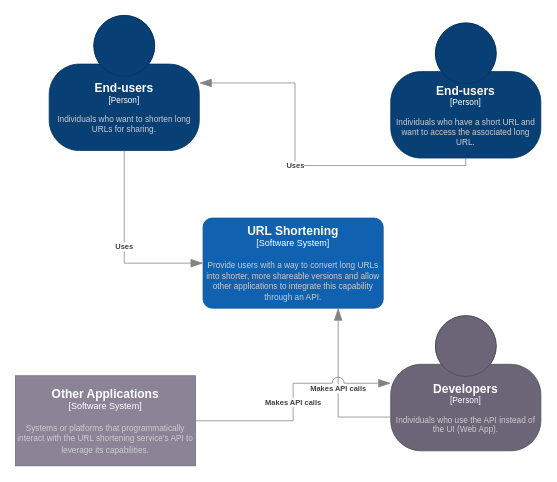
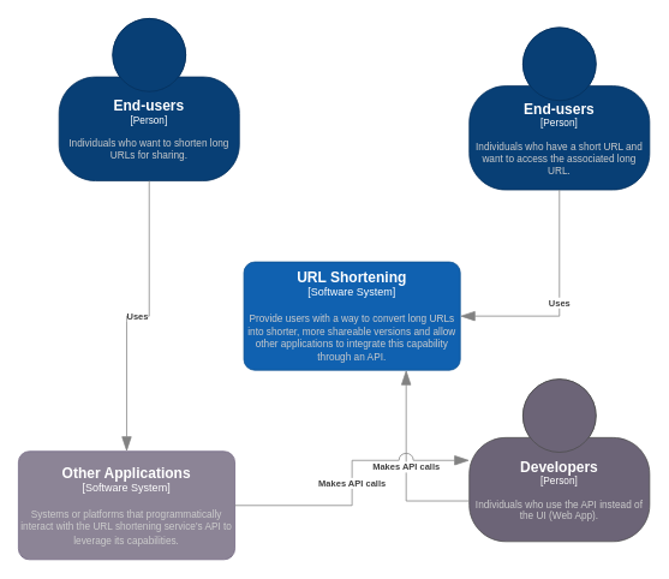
- <mxCell id="7" value="&lt;div style=&quot;text-align: left&quot;&gt;&lt;div style=&quot;text-align: center&quot;&gt;&lt;b&gt;Uses&lt;/b&gt;&lt;/div&gt;" style="endArrow=blockThin;html=1;fontSize=10;fontColor=#404040;strokeWidth=1;endFill=1;strokeColor=#828282;elbow=vertical;metaEdit=1;endSize=14;startSize=14;jumpStyle=arc;jumpSize=16;rounded=0;edgeStyle=orthogonalEdgeStyle;exitX=0.5;exitY=1;exitDx=0;exitDy=0;exitPerimeter=0;" parent="1" source="6" target="4" edge="1"><mxGeometry width="240" relative="1" as="geometry"><mxPoint x="600" y="270" as="sourcePoint" /><mxPoint x="710" y="410" as="targetPoint" /></mxGeometry></mxCell>
+ <mxCell id="7" value="&lt;div style=&quot;text-align: left&quot;&gt;&lt;div style=&quot;text-align: center&quot;&gt;&lt;b&gt;Uses&lt;/b&gt;&lt;/div&gt;" style="endArrow=blockThin;html=1;fontSize=10;fontColor=#404040;strokeWidth=1;endFill=1;strokeColor=#828282;elbow=vertical;metaEdit=1;endSize=14;startSize=14;jumpStyle=arc;jumpSize=16;rounded=0;edgeStyle=orthogonalEdgeStyle;exitX=0.5;exitY=1;exitDx=0;exitDy=0;exitPerimeter=0;entryX=1;entryY=0.5;entryDx=0;entryDy=0;entryPerimeter=0;" parent="1" source="6" target="2" edge="1"><mxGeometry width="240" relative="1" as="geometry"><mxPoint x="600" y="270" as="sourcePoint" /><mxPoint x="710" y="410" as="targetPoint" /></mxGeometry></mxCell>
- <mxCell id="5" value="&lt;div style=&quot;text-align: left&quot;&gt;&lt;div style=&quot;text-align: center&quot;&gt;&lt;b&gt;Uses&lt;/b&gt;&lt;/div&gt;" style="endArrow=blockThin;html=1;fontSize=10;fontColor=#404040;strokeWidth=1;endFill=1;strokeColor=#828282;elbow=vertical;metaEdit=1;endSize=14;startSize=14;jumpStyle=arc;jumpSize=16;rounded=0;edgeStyle=orthogonalEdgeStyle;exitX=0.5;exitY=1;exitDx=0;exitDy=0;exitPerimeter=0;entryX=0;entryY=0.5;entryDx=0;entryDy=0;entryPerimeter=0;" parent="1" source="4" target="2" edge="1"><mxGeometry width="240" relative="1" as="geometry"><mxPoint x="60" y="340" as="sourcePoint" /><mxPoint x="300" y="340" as="targetPoint" /></mxGeometry></mxCell>
+ <mxCell id="5" value="&lt;div style=&quot;text-align: left&quot;&gt;&lt;div style=&quot;text-align: center&quot;&gt;&lt;b&gt;Uses&lt;/b&gt;&lt;/div&gt;" style="endArrow=blockThin;html=1;fontSize=10;fontColor=#404040;strokeWidth=1;endFill=1;strokeColor=#828282;elbow=vertical;metaEdit=1;endSize=14;startSize=14;jumpStyle=arc;jumpSize=16;rounded=0;edgeStyle=orthogonalEdgeStyle;exitX=0.5;exitY=1;exitDx=0;exitDy=0;exitPerimeter=0;" parent="1" source="4" target="3" edge="1"><mxGeometry width="240" relative="1" as="geometry"><mxPoint x="60" y="340" as="sourcePoint" /><mxPoint x="300" y="340" as="targetPoint" /></mxGeometry></mxCell>
- <mxCell id="3" value="&lt;font style=&quot;font-size: 16px&quot;&gt;&lt;b&gt;Other Applications&lt;/b&gt;&lt;/font&gt;&lt;div&gt;[Software System]&lt;/div&gt;&lt;br&gt;&lt;div&gt;&lt;font style=&quot;font-size: 11px&quot;&gt;&lt;font color=&quot;#cccccc&quot;&gt;Systems or platforms that programmatically interact with the URL shortening service's API to leverage its capabilities.&lt;/font&gt;&lt;/div&gt;" style="whiteSpace=wrap;html=1;labelBackgroundColor=none;fillColor=#8C8496;fontColor=#ffffff;align=center;arcSize=10;strokeColor=#736782;metaEdit=1;resizable=0;points=[[0.25,0,0],[0.5,0,0],[0.75,0,0],[1,0.25,0],[1,0.5,0],[1,0.75,0],[0.75,1,0],[0.5,1,0],[0.25,1,0],[0,0.75,0],[0,0.5,0],[0,0.25,0]];rounded=0;" parent="1" vertex="1"><mxGeometry x="20" y="500" width="240" height="120" as="geometry" /></mxCell>
+ <mxCell id="3" value="&lt;font style=&quot;font-size: 16px&quot;&gt;&lt;b&gt;Other Applications&lt;/b&gt;&lt;/font&gt;&lt;div&gt;[Software System]&lt;/div&gt;&lt;br&gt;&lt;div&gt;&lt;font style=&quot;font-size: 11px&quot;&gt;&lt;font color=&quot;#cccccc&quot;&gt;Systems or platforms that programmatically interact with the URL shortening service's API to leverage its capabilities.&lt;/font&gt;&lt;/div&gt;" style="rounded=1;whiteSpace=wrap;html=1;labelBackgroundColor=none;fillColor=#8C8496;fontColor=#ffffff;align=center;arcSize=10;strokeColor=#736782;metaEdit=1;resizable=0;points=[[0.25,0,0],[0.5,0,0],[0.75,0,0],[1,0.25,0],[1,0.5,0],[1,0.75,0],[0.75,1,0],[0.5,1,0],[0.25,1,0],[0,0.75,0],[0,0.5,0],[0,0.25,0]];" parent="1" vertex="1"><mxGeometry x="20" y="500" width="240" height="120" as="geometry" /></mxCell>
